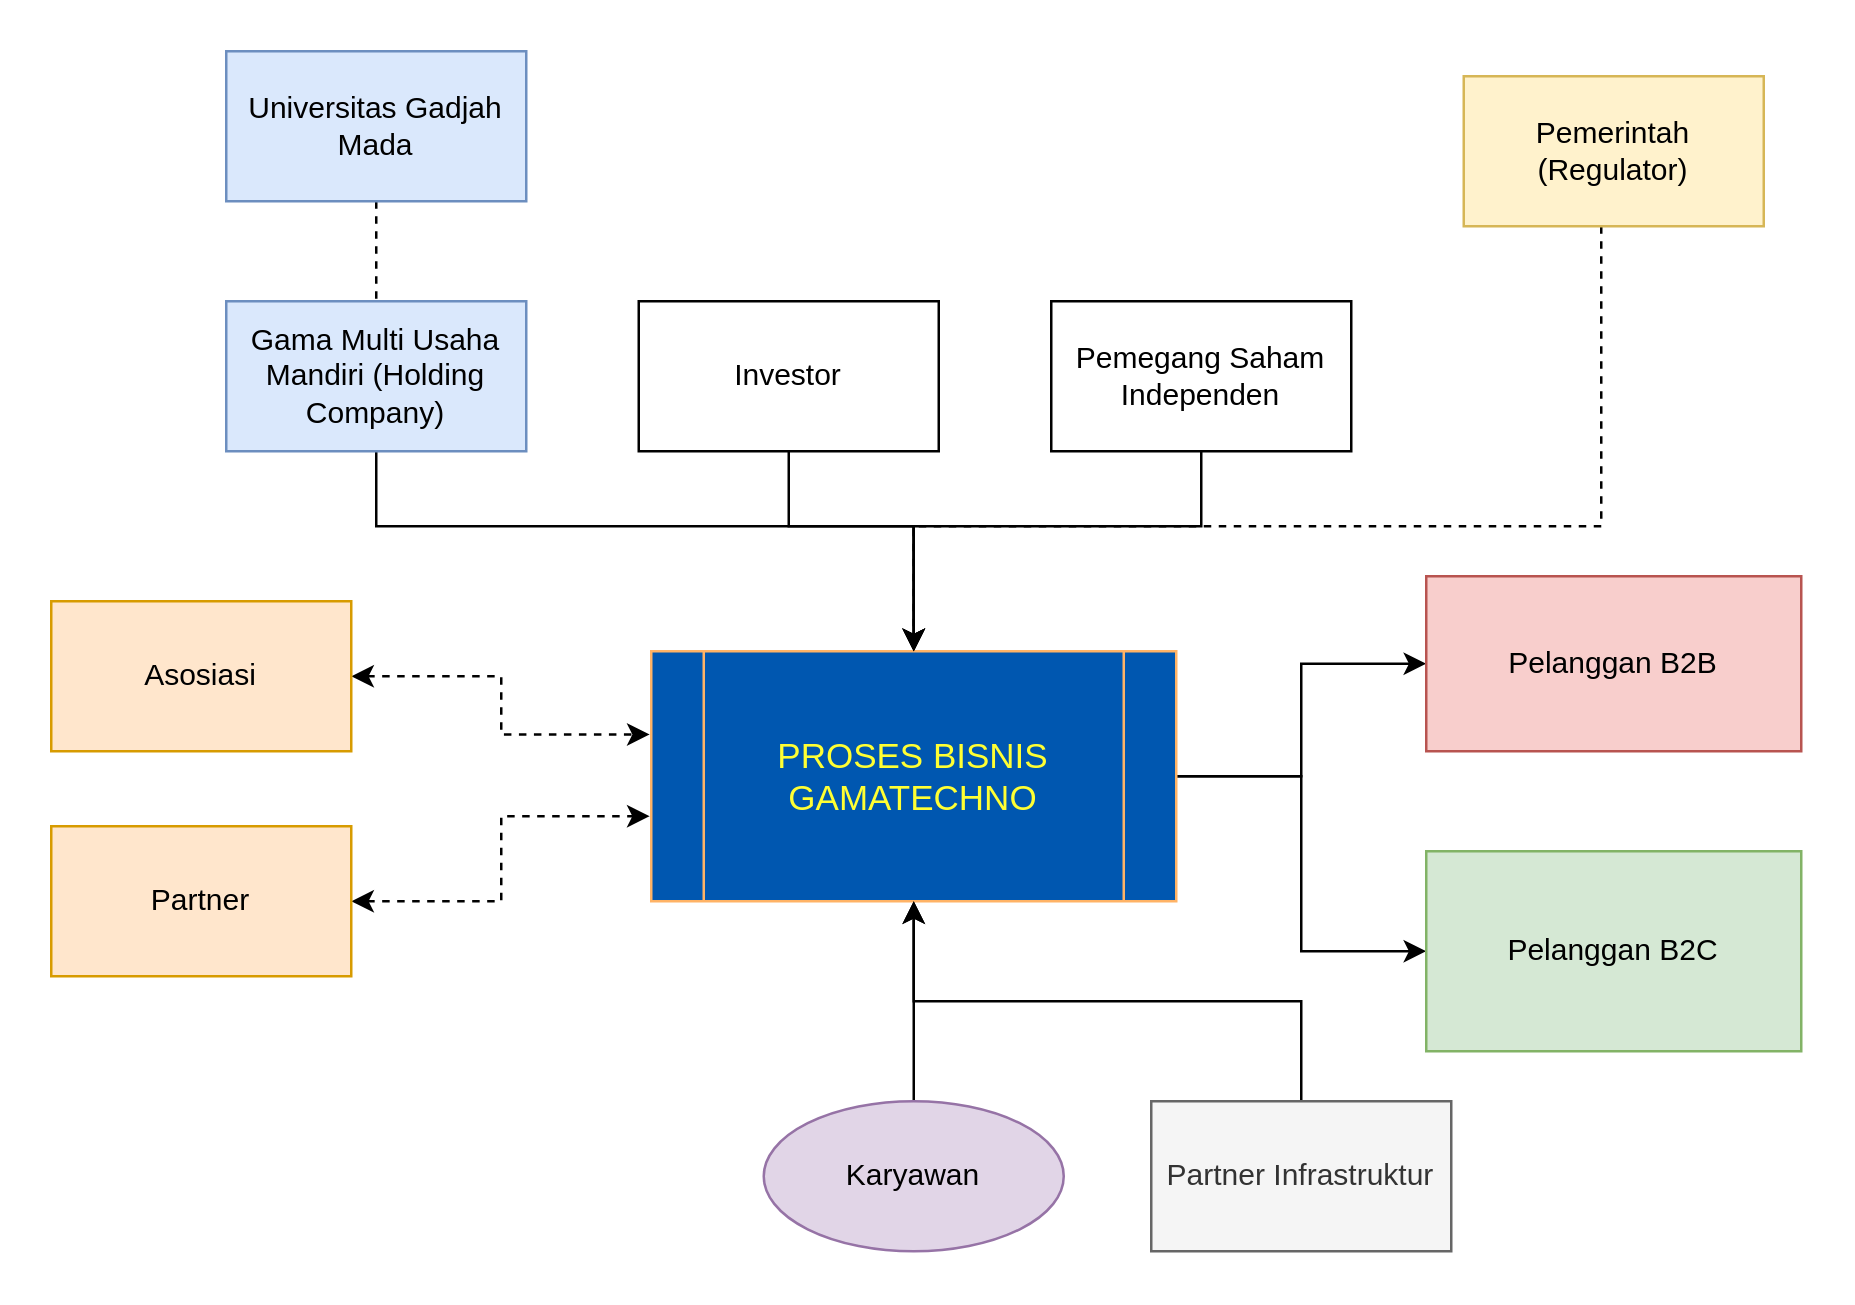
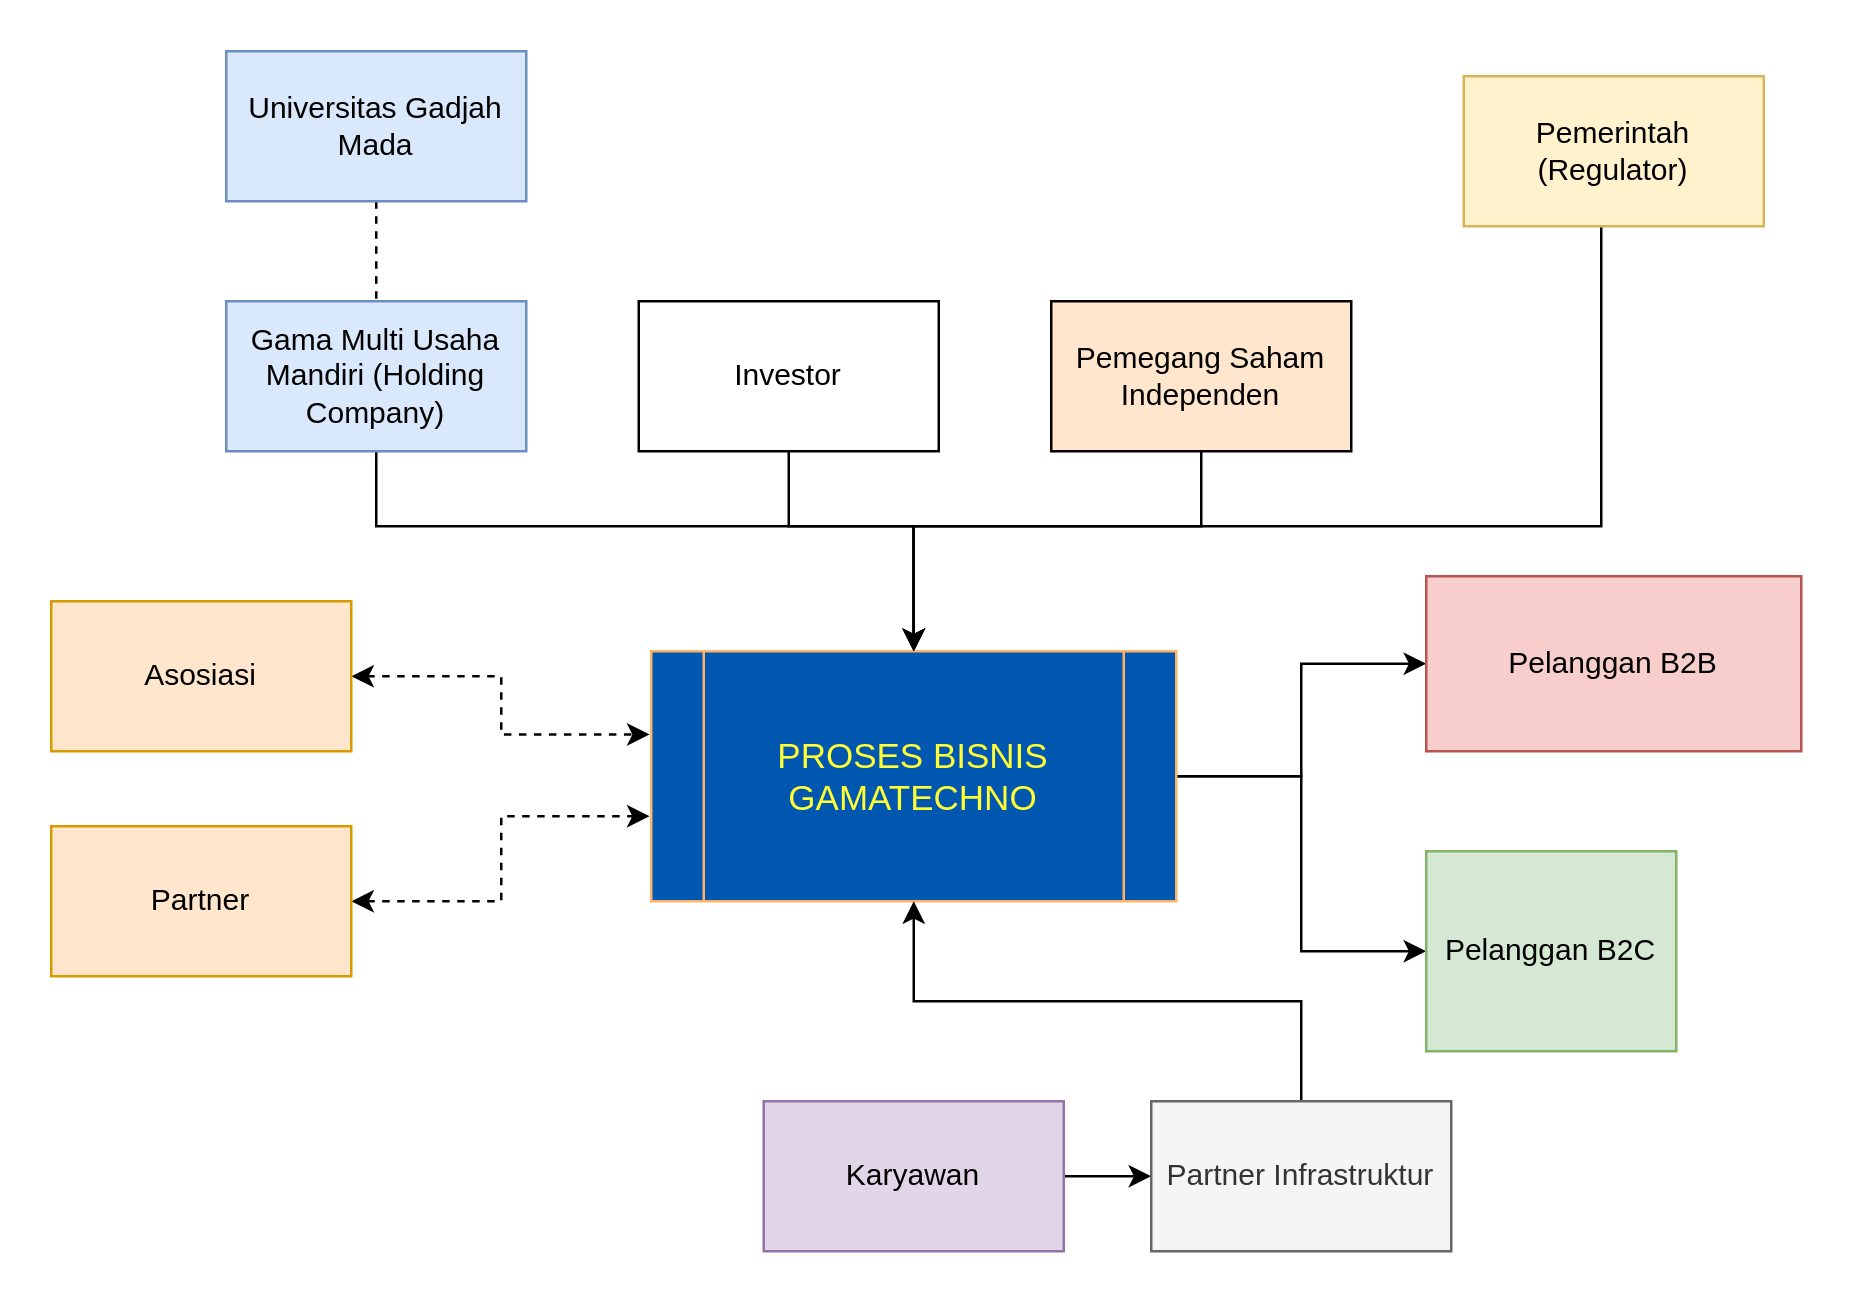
- <mxCell id="12" value="Pemegang Saham Independen" style="rounded=0;whiteSpace=wrap;html=1;" vertex="1" parent="1"><mxGeometry x="420" y="120" width="120" height="60" as="geometry" /></mxCell>
+ <mxCell id="12" value="Pemegang Saham Independen" style="rounded=0;whiteSpace=wrap;html=1;fillColor=#ffe6cc;" vertex="1" parent="1"><mxGeometry x="420" y="120" width="120" height="60" as="geometry" /></mxCell>
- <mxCell id="13" style="edgeStyle=orthogonalEdgeStyle;rounded=0;orthogonalLoop=1;jettySize=auto;html=1;entryX=0.5;entryY=0;entryDx=0;entryDy=0;dashed=1;" edge="1" parent="1" source="14" target="4"><mxGeometry relative="1" as="geometry"><Array as="points"><mxPoint x="640" y="210" /><mxPoint x="365" y="210" /></Array></mxGeometry></mxCell>
+ <mxCell id="13" style="edgeStyle=orthogonalEdgeStyle;rounded=0;orthogonalLoop=1;jettySize=auto;html=1;entryX=0.5;entryY=0;entryDx=0;entryDy=0;" edge="1" parent="1" source="14" target="4"><mxGeometry relative="1" as="geometry"><Array as="points"><mxPoint x="640" y="210" /><mxPoint x="365" y="210" /></Array></mxGeometry></mxCell>
- <mxCell id="16" value="Pelanggan B2C" style="rounded=0;whiteSpace=wrap;html=1;fillColor=#d5e8d4;strokeColor=#82b366;" vertex="1" parent="1"><mxGeometry x="570" y="340" width="150" height="80" as="geometry" /></mxCell>
+ <mxCell id="16" value="Pelanggan B2C" style="rounded=0;whiteSpace=wrap;html=1;fillColor=#d5e8d4;strokeColor=#82b366;" vertex="1" parent="1"><mxGeometry x="570" y="340" width="100" height="80" as="geometry" /></mxCell>
- <mxCell id="17" style="edgeStyle=orthogonalEdgeStyle;rounded=0;orthogonalLoop=1;jettySize=auto;html=1;entryX=0.5;entryY=1;entryDx=0;entryDy=0;" edge="1" parent="1" source="18" target="4"><mxGeometry relative="1" as="geometry" /></mxCell>
+ <mxCell id="17" style="edgeStyle=orthogonalEdgeStyle;rounded=0;orthogonalLoop=1;jettySize=auto;html=1;" edge="1" parent="1" source="18" target="20"><mxGeometry relative="1" as="geometry" /></mxCell>
- <mxCell id="18" value="Karyawan" style="ellipse;whiteSpace=wrap;html=1;fillColor=#e1d5e7;strokeColor=#9673a6;" vertex="1" parent="1"><mxGeometry x="305" y="440" width="120" height="60" as="geometry" /></mxCell>
+ <mxCell id="18" value="Karyawan" style="rounded=0;whiteSpace=wrap;html=1;fillColor=#e1d5e7;strokeColor=#9673a6;" vertex="1" parent="1"><mxGeometry x="305" y="440" width="120" height="60" as="geometry" /></mxCell>
